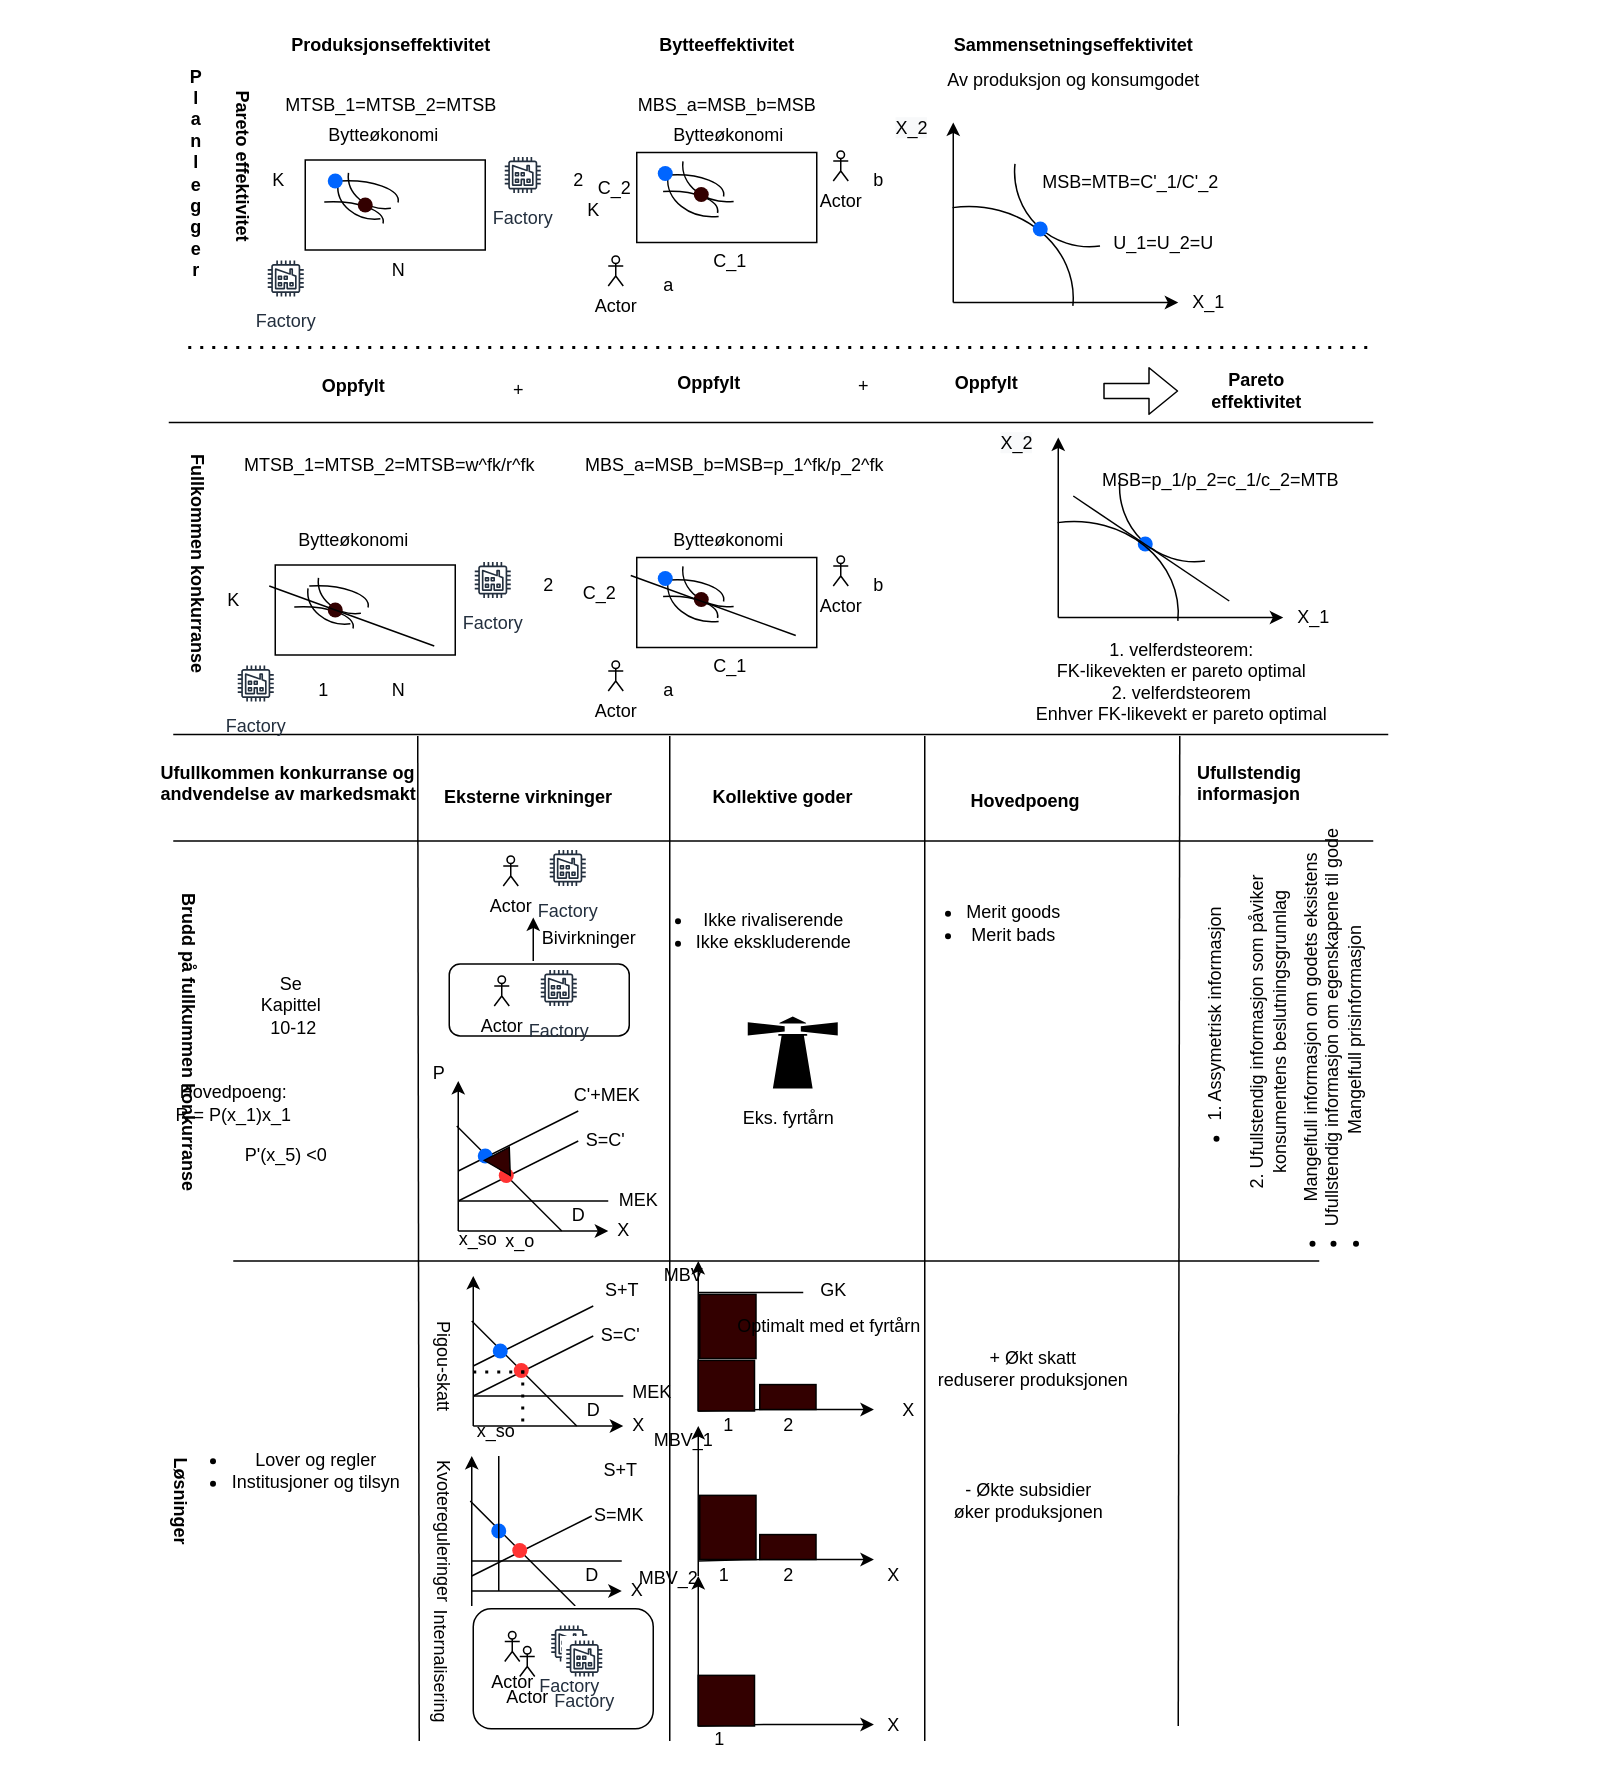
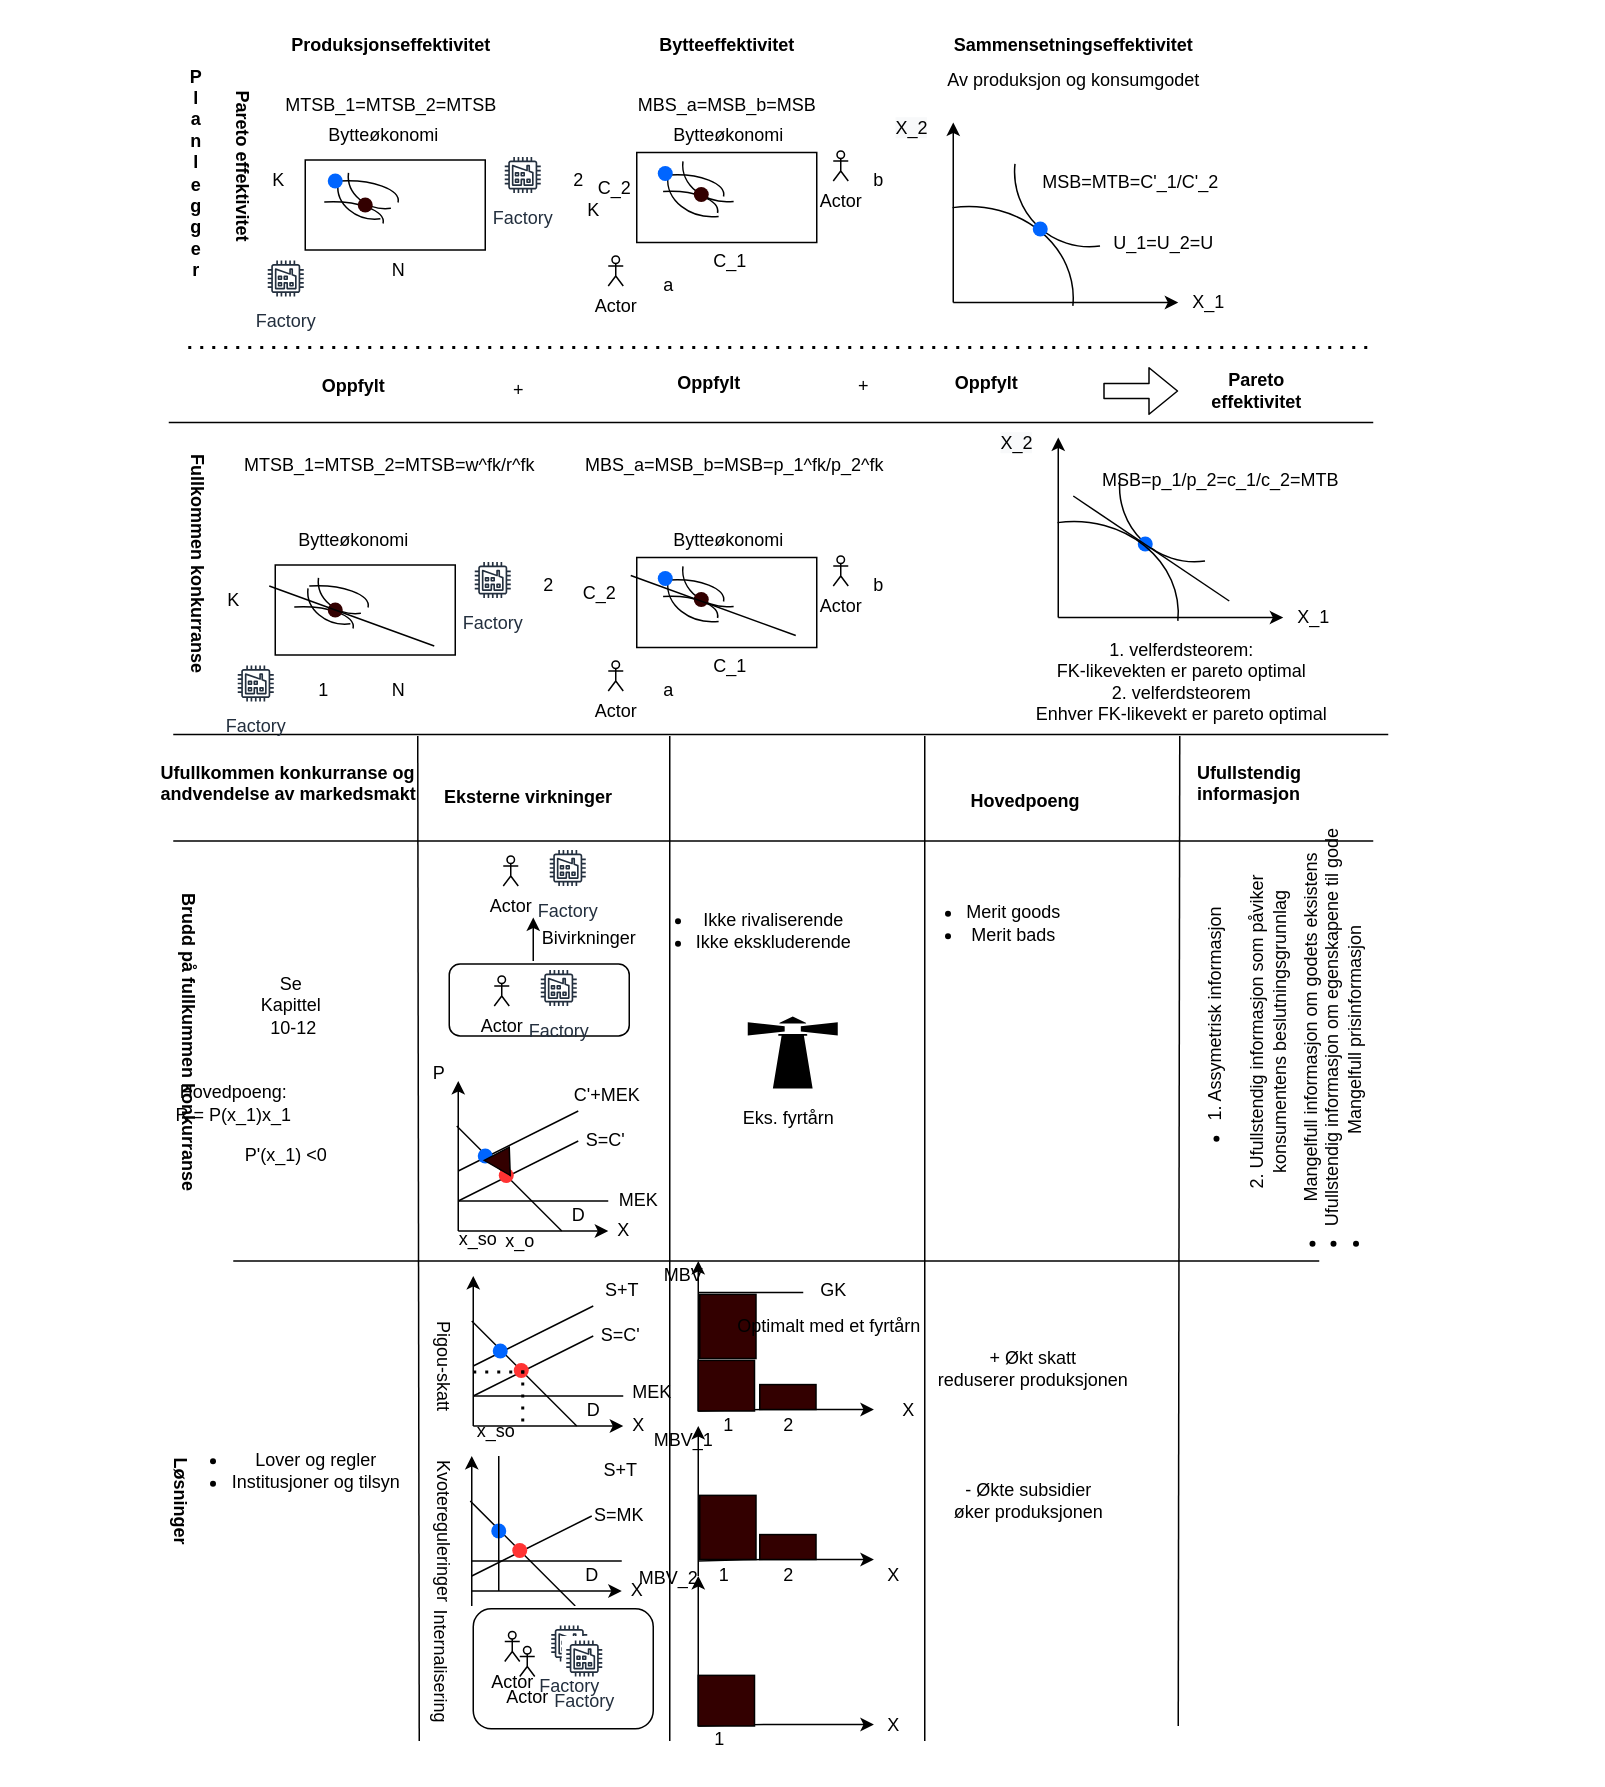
- <mxCell id="16" value="&lt;b&gt;Kollektive goder&lt;/b&gt;" style="text;whiteSpace=wrap;html=1;" parent="1" vertex="1"><mxGeometry x="473" y="517" width="110" height="30" as="geometry" /></mxCell>
- <mxCell id="80" value="P'(x_5) &amp;lt;0" style="text;html=1;align=center;verticalAlign=middle;resizable=0;points=[];autosize=1;" parent="1" vertex="1"><mxGeometry x="155" y="760" width="70" height="20" as="geometry" /></mxCell>
+ <mxCell id="80" value="P'(x_1) &amp;lt;0" style="text;html=1;align=center;verticalAlign=middle;resizable=0;points=[];autosize=1;" parent="1" vertex="1"><mxGeometry x="155" y="760" width="70" height="20" as="geometry" /></mxCell>
